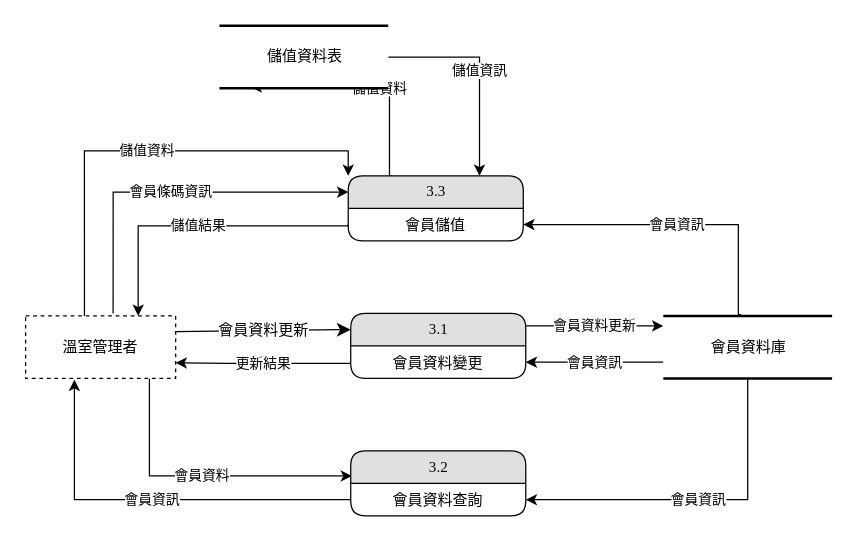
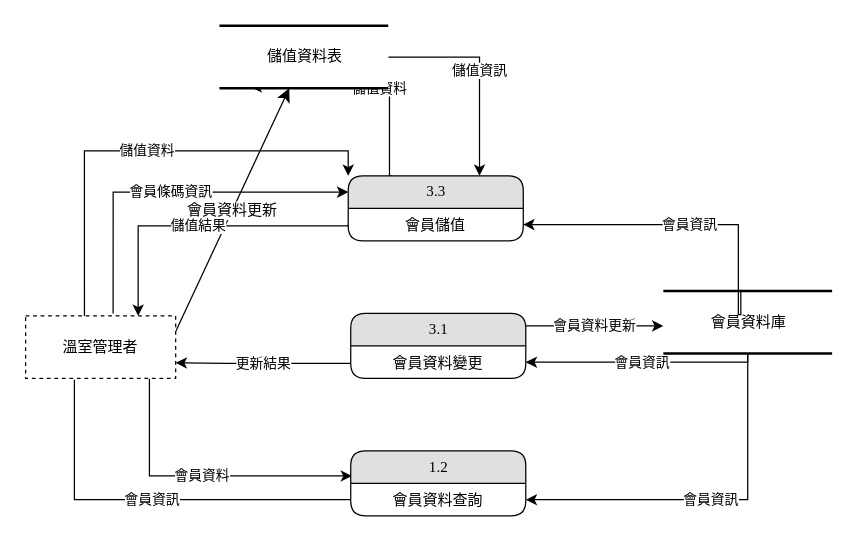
- <mxCell id="5" value="會員資料更新" style="edgeStyle=none;html=1;labelBackgroundColor=#ffffff;startFill=0;startSize=8;endFill=1;endSize=8;fontFamily=Verdana;fontSize=12;exitX=1;exitY=0.25;exitDx=0;exitDy=0;entryX=0;entryY=0.25;entryDx=0;entryDy=0;" parent="1" source="7" target="18" edge="1"><mxGeometry relative="1" as="geometry" /></mxCell>
+ <mxCell id="5" value="會員資料更新" style="edgeStyle=none;html=1;labelBackgroundColor=#ffffff;startFill=0;startSize=8;endFill=1;endSize=8;fontFamily=Verdana;fontSize=12;exitX=1;exitY=0.25;exitDx=0;exitDy=0;" parent="1" source="7" target="15" edge="1"><mxGeometry relative="1" as="geometry" /></mxCell>
- <mxCell id="4" value="會員資料庫" style="html=1;rounded=0;shadow=0;comic=0;labelBackgroundColor=none;strokeWidth=2;fontFamily=Verdana;fontSize=12;align=center;shape=mxgraph.ios7ui.horLines;" parent="1" vertex="1"><mxGeometry x="530" y="252" width="135" height="50" as="geometry" /></mxCell>
+ <mxCell id="4" value="會員資料庫" style="html=1;rounded=0;shadow=0;comic=0;labelBackgroundColor=none;strokeWidth=2;fontFamily=Verdana;fontSize=12;align=center;shape=mxgraph.ios7ui.horLines;" parent="1" vertex="1"><mxGeometry x="530" y="232" width="135" height="50" as="geometry" /></mxCell>
- <mxCell id="10" value="會員資訊" style="edgeStyle=orthogonalEdgeStyle;rounded=0;orthogonalLoop=1;jettySize=auto;html=1;entryX=0.325;entryY=1.02;entryDx=0;entryDy=0;entryPerimeter=0;" parent="1" source="21" target="7" edge="1"><mxGeometry relative="1" as="geometry" /></mxCell>
+ <mxCell id="10" value="會員資訊" style="edgeStyle=orthogonalEdgeStyle;rounded=0;orthogonalLoop=1;jettySize=auto;html=1;entryX=0.325;entryY=1.02;entryDx=0;entryDy=0;entryPerimeter=0;endArrow=none;" parent="1" source="21" target="7" edge="1"><mxGeometry relative="1" as="geometry" /></mxCell>
- <mxCell id="20" value="3.2" style="swimlane;html=1;fontStyle=0;childLayout=stackLayout;horizontal=1;startSize=26;fillColor=#e0e0e0;horizontalStack=0;resizeParent=1;resizeLast=0;collapsible=1;marginBottom=0;swimlaneFillColor=#ffffff;align=center;rounded=1;shadow=0;comic=0;labelBackgroundColor=none;strokeWidth=1;fontFamily=Verdana;fontSize=12" parent="1" vertex="1"><mxGeometry x="280" y="360" width="140" height="52" as="geometry" /></mxCell>
+ <mxCell id="20" value="1.2" style="swimlane;html=1;fontStyle=0;childLayout=stackLayout;horizontal=1;startSize=26;fillColor=#e0e0e0;horizontalStack=0;resizeParent=1;resizeLast=0;collapsible=1;marginBottom=0;swimlaneFillColor=#ffffff;align=center;rounded=1;shadow=0;comic=0;labelBackgroundColor=none;strokeWidth=1;fontFamily=Verdana;fontSize=12" parent="1" vertex="1"><mxGeometry x="280" y="360" width="140" height="52" as="geometry" /></mxCell>
